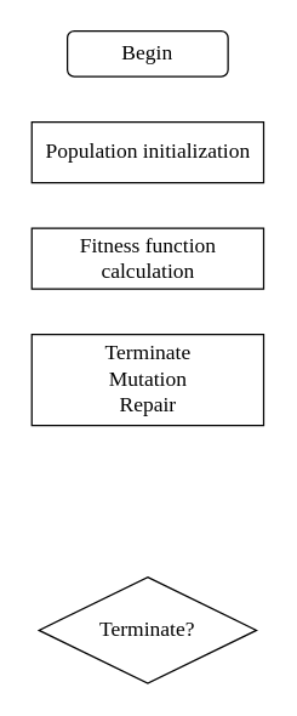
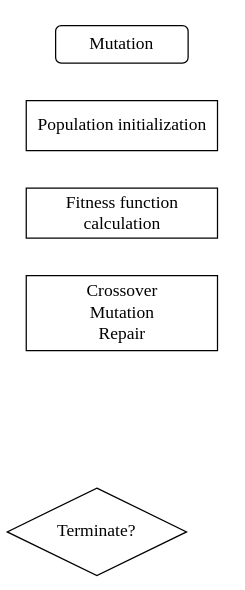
- <mxCell id="2" value="&lt;font style=&quot;font-size: 14px;&quot; face=&quot;Times New Roman&quot;&gt;Begin&lt;/font&gt;" style="rounded=1;whiteSpace=wrap;html=1;" vertex="1" parent="1"><mxGeometry x="44" y="20" width="106" height="30" as="geometry" /></mxCell>
+ <mxCell id="2" value="&lt;font style=&quot;font-size: 14px;&quot; face=&quot;Times New Roman&quot;&gt;Mutation&lt;/font&gt;" style="rounded=1;whiteSpace=wrap;html=1;" vertex="1" parent="1"><mxGeometry x="44" y="20" width="106" height="30" as="geometry" /></mxCell>
- <mxCell id="6" value="Terminate&lt;br&gt;Mutation&lt;br&gt;Repair" style="rounded=0;whiteSpace=wrap;html=1;fontFamily=Times New Roman;fontSize=14;" vertex="1" parent="1"><mxGeometry x="20.5" y="220" width="153" height="60" as="geometry" /></mxCell>
+ <mxCell id="6" value="Crossover&lt;br&gt;Mutation&lt;br&gt;Repair" style="rounded=0;whiteSpace=wrap;html=1;fontFamily=Times New Roman;fontSize=14;" vertex="1" parent="1"><mxGeometry x="20.5" y="220" width="153" height="60" as="geometry" /></mxCell>
- <mxCell id="7" value="Terminate?" style="rhombus;whiteSpace=wrap;html=1;fontFamily=Times New Roman;fontSize=14;" vertex="1" parent="1"><mxGeometry x="25.25" y="380" width="143.5" height="70" as="geometry" /></mxCell>
+ <mxCell id="7" value="Terminate?" style="rhombus;whiteSpace=wrap;html=1;fontFamily=Times New Roman;fontSize=14;" vertex="1" parent="1"><mxGeometry x="5.25" y="390" width="143.5" height="70" as="geometry" /></mxCell>
